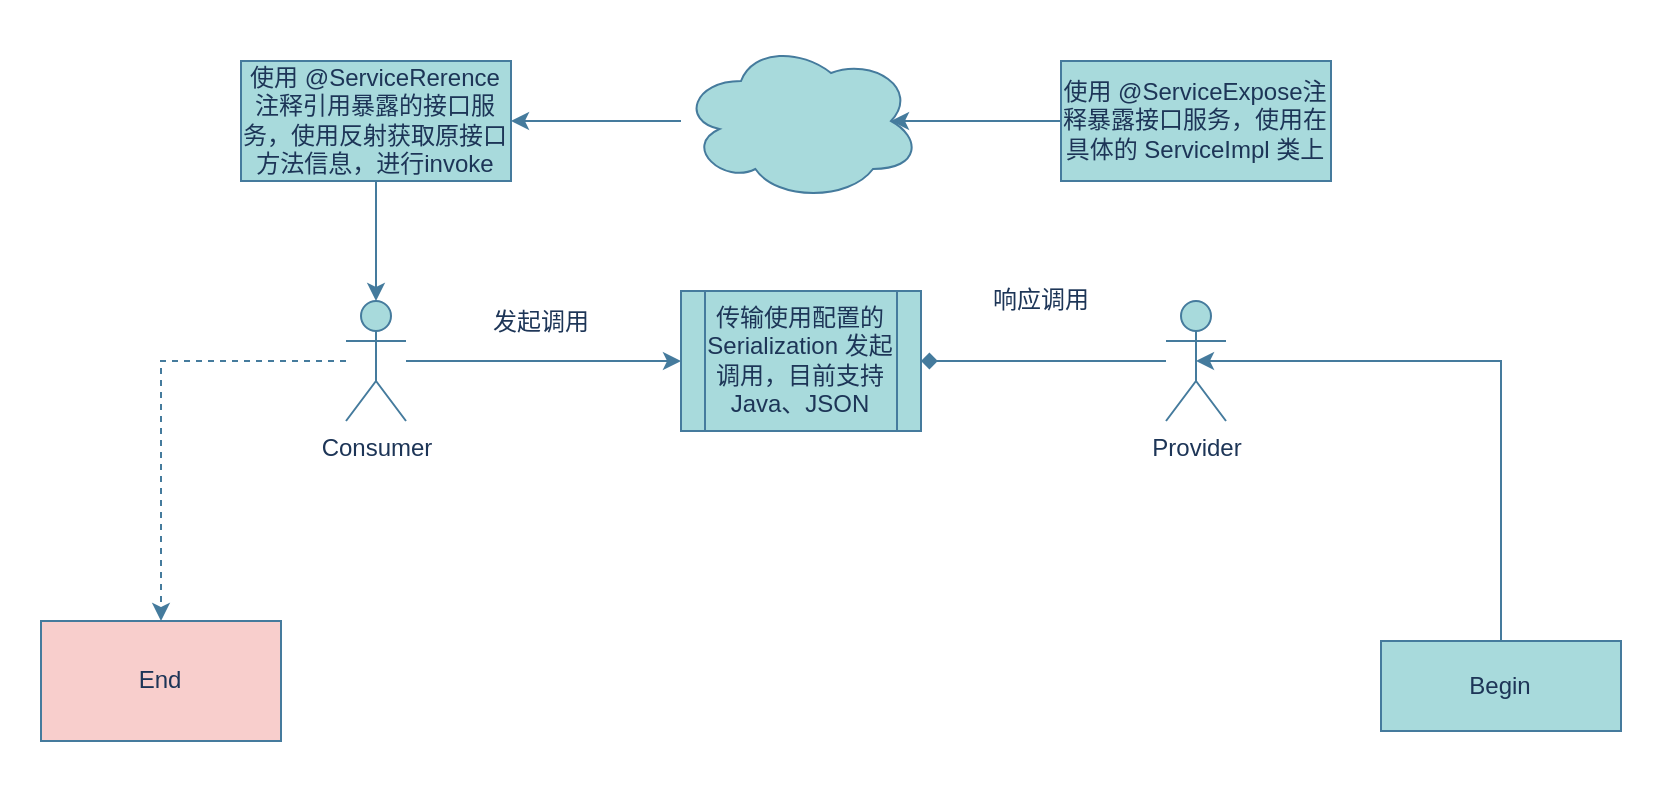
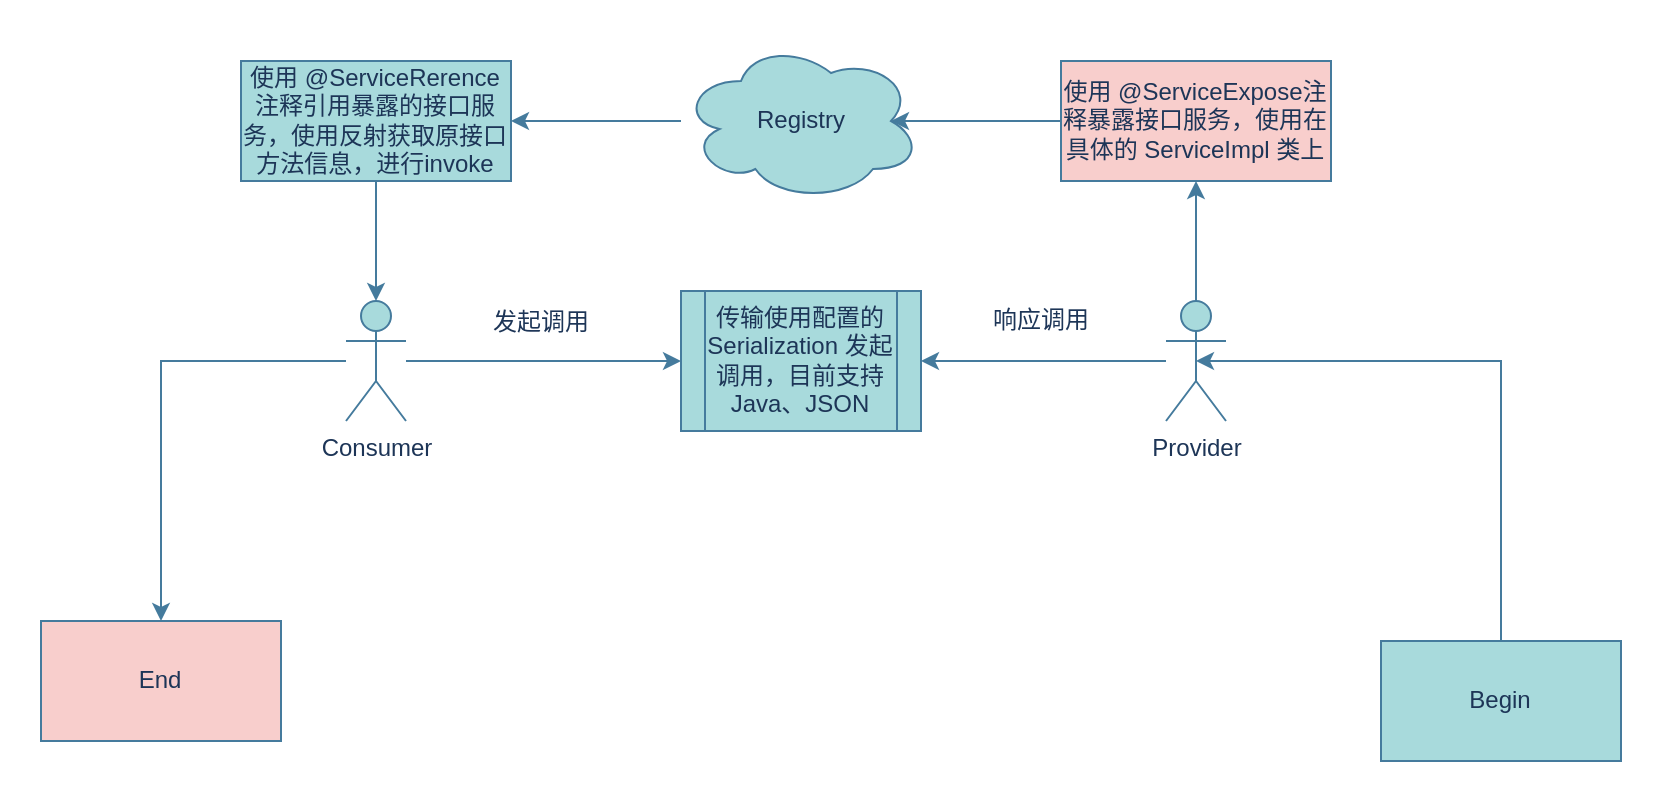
+ <mxCell id="16" value="Registry" style="text;html=1;align=center;verticalAlign=middle;resizable=0;points=[];autosize=1;strokeColor=none;fillColor=none;labelBackgroundColor=none;rounded=0;fontColor=#1D3557;fontSize=12;" parent="1" vertex="1"><mxGeometry x="365" y="45" width="70" height="30" as="geometry" /></mxCell>
- <mxCell id="5" value="使用 @ServiceExpose注释暴露接口服务，使用在具体的 ServiceImpl 类上" style="rounded=0;whiteSpace=wrap;html=1;labelBackgroundColor=none;fillColor=#A8DADC;strokeColor=#457B9D;fontColor=#1D3557;fontSize=12;" parent="1" vertex="1"><mxGeometry x="530" y="30" width="135" height="60" as="geometry" /></mxCell>
+ <mxCell id="5" value="使用 @ServiceExpose注释暴露接口服务，使用在具体的 ServiceImpl 类上" style="rounded=0;whiteSpace=wrap;html=1;labelBackgroundColor=none;fillColor=#f8cecc;strokeColor=#457B9D;fontColor=#1D3557;fontSize=12;" parent="1" vertex="1"><mxGeometry x="530" y="30" width="135" height="60" as="geometry" /></mxCell>
+ <mxCell id="11" style="edgeStyle=orthogonalEdgeStyle;rounded=0;hachureGap=4;orthogonalLoop=1;jettySize=auto;html=1;entryX=0.5;entryY=1;entryDx=0;entryDy=0;fontFamily=Architects Daughter;fontSource=https%3A%2F%2Ffonts.googleapis.com%2Fcss%3Ffamily%3DArchitects%2BDaughter;fontSize=12;labelBackgroundColor=none;strokeColor=#457B9D;fontColor=default;" edge="1" parent="1" source="13" target="5"><mxGeometry relative="1" as="geometry" /></mxCell>
- <mxCell id="20" value="响应调用" style="text;html=1;align=center;verticalAlign=middle;resizable=0;points=[];autosize=1;strokeColor=none;fillColor=none;fontSize=12;fontFamily=Architects Daughter;labelBackgroundColor=none;fontColor=#1D3557;" vertex="1" parent="1"><mxGeometry x="485" y="135" width="70" height="30" as="geometry" /></mxCell>
+ <mxCell id="20" value="响应调用" style="text;html=1;align=center;verticalAlign=middle;resizable=0;points=[];autosize=1;strokeColor=none;fillColor=none;fontSize=12;fontFamily=Architects Daughter;labelBackgroundColor=none;fontColor=#1D3557;" vertex="1" parent="1"><mxGeometry x="485" y="145" width="70" height="30" as="geometry" /></mxCell>
- <mxCell id="12" style="edgeStyle=orthogonalEdgeStyle;rounded=0;sketch=0;hachureGap=4;jiggle=2;curveFitting=1;orthogonalLoop=1;jettySize=auto;html=1;entryX=1;entryY=0.5;entryDx=0;entryDy=0;fontFamily=Architects Daughter;fontSource=https%3A%2F%2Ffonts.googleapis.com%2Fcss%3Ffamily%3DArchitects%2BDaughter;fontSize=12;labelBackgroundColor=none;strokeColor=#457B9D;fontColor=default;endArrow=diamond;" edge="1" parent="1" source="13" target="19"><mxGeometry relative="1" as="geometry" /></mxCell>
+ <mxCell id="12" style="edgeStyle=orthogonalEdgeStyle;rounded=0;sketch=0;hachureGap=4;jiggle=2;curveFitting=1;orthogonalLoop=1;jettySize=auto;html=1;entryX=1;entryY=0.5;entryDx=0;entryDy=0;fontFamily=Architects Daughter;fontSource=https%3A%2F%2Ffonts.googleapis.com%2Fcss%3Ffamily%3DArchitects%2BDaughter;fontSize=12;labelBackgroundColor=none;strokeColor=#457B9D;fontColor=default;" edge="1" parent="1" source="13" target="19"><mxGeometry relative="1" as="geometry" /></mxCell>
- <mxCell id="7" style="edgeStyle=orthogonalEdgeStyle;rounded=0;orthogonalLoop=1;jettySize=auto;html=1;labelBackgroundColor=none;fontColor=default;strokeColor=#457B9D;fontSize=12;dashed=1;" parent="1" source="10" target="6" edge="1"><mxGeometry relative="1" as="geometry" /></mxCell>
+ <mxCell id="7" style="edgeStyle=orthogonalEdgeStyle;rounded=0;orthogonalLoop=1;jettySize=auto;html=1;labelBackgroundColor=none;fontColor=default;strokeColor=#457B9D;fontSize=12;" parent="1" source="10" target="6" edge="1"><mxGeometry relative="1" as="geometry" /></mxCell>
- <mxCell id="3" value="Begin" style="rounded=0;whiteSpace=wrap;html=1;labelBackgroundColor=none;fillColor=#A8DADC;strokeColor=#457B9D;fontColor=#1D3557;fontSize=12;" parent="1" vertex="1"><mxGeometry x="690" y="320" width="120" height="45" as="geometry" /></mxCell>
+ <mxCell id="3" value="Begin" style="rounded=0;whiteSpace=wrap;html=1;labelBackgroundColor=none;fillColor=#A8DADC;strokeColor=#457B9D;fontColor=#1D3557;fontSize=12;" parent="1" vertex="1"><mxGeometry x="690" y="320" width="120" height="60" as="geometry" /></mxCell>
